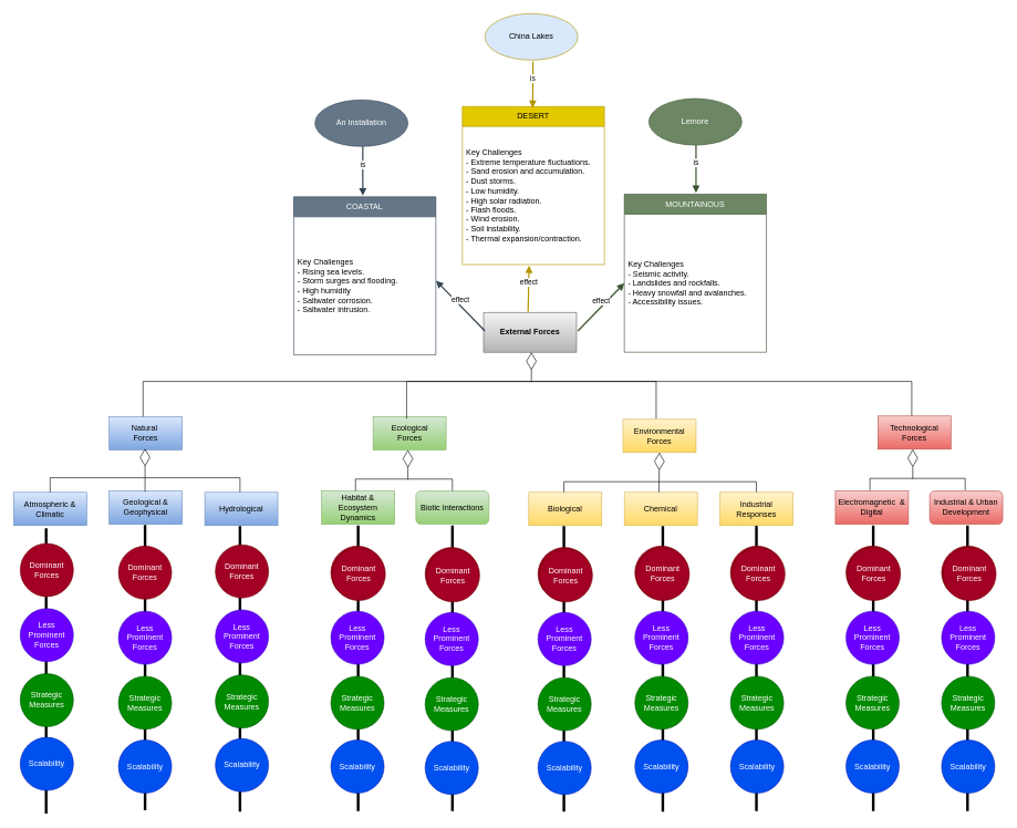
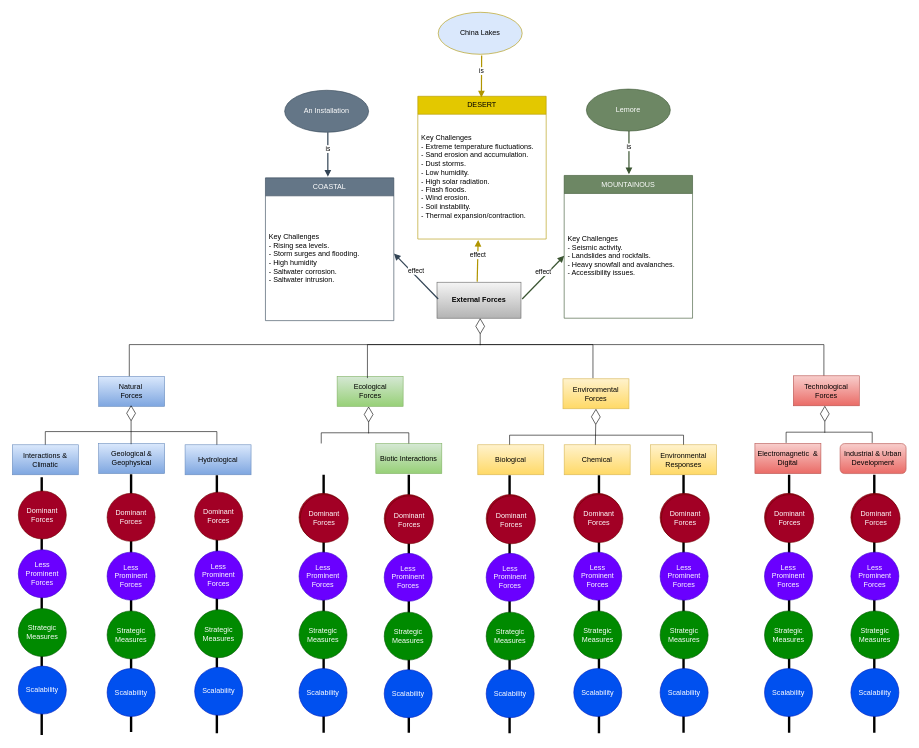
- <mxCell id="24" value="Habitat &amp;amp; Ecosystem Dynamics" style="html=1;whiteSpace=wrap;fillColor=#d5e8d4;gradientColor=#97d077;strokeColor=#82b366;" vertex="1" parent="22"><mxGeometry y="112" width="110" height="50" as="geometry" /></mxCell>
- <mxCell id="25" value="Biotic Interactions" style="html=1;whiteSpace=wrap;fillColor=#d5e8d4;gradientColor=#97d077;strokeColor=#82b366;rounded=1;" vertex="1" parent="22"><mxGeometry x="142" y="112" width="110" height="50" as="geometry" /></mxCell>
+ <mxCell id="25" value="Biotic Interactions" style="html=1;whiteSpace=wrap;fillColor=#d5e8d4;gradientColor=#97d077;strokeColor=#82b366;" vertex="1" parent="22"><mxGeometry x="142" y="112" width="110" height="50" as="geometry" /></mxCell>
- <mxCell id="15" value="Atmospheric &amp;amp; Climatic" style="html=1;whiteSpace=wrap;fillColor=#dae8fc;gradientColor=#7ea6e0;strokeColor=#6c8ebf;" vertex="1" parent="12"><mxGeometry y="114" width="110" height="50" as="geometry" /></mxCell>
+ <mxCell id="15" value="Interactions &amp;amp; Climatic" style="html=1;whiteSpace=wrap;fillColor=#dae8fc;gradientColor=#7ea6e0;strokeColor=#6c8ebf;" vertex="1" parent="12"><mxGeometry y="114" width="110" height="50" as="geometry" /></mxCell>
- <mxCell id="30" value="Industrial&lt;div&gt;Responses&lt;/div&gt;" style="html=1;whiteSpace=wrap;fillColor=#fff2cc;gradientColor=#ffd966;strokeColor=#d6b656;" vertex="1" parent="28"><mxGeometry x="288" y="110" width="110" height="50" as="geometry" /></mxCell>
+ <mxCell id="30" value="Environmental&lt;div&gt;Responses&lt;/div&gt;" style="html=1;whiteSpace=wrap;fillColor=#fff2cc;gradientColor=#ffd966;strokeColor=#d6b656;" vertex="1" parent="28"><mxGeometry x="288" y="110" width="110" height="50" as="geometry" /></mxCell>
